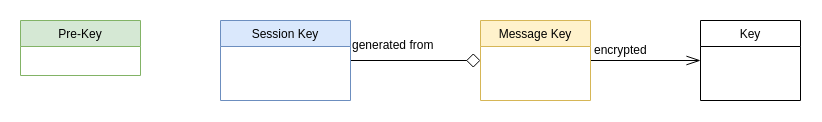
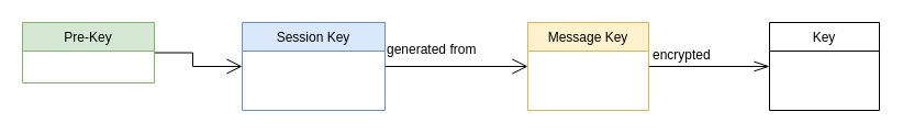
+ <mxCell id="2" style="edgeStyle=orthogonalEdgeStyle;rounded=0;orthogonalLoop=1;jettySize=auto;html=1;entryX=0;entryY=0.5;entryDx=0;entryDy=0;endArrow=open;endFill=0;endSize=12;" parent="1" source="3" target="5" edge="1"><mxGeometry relative="1" as="geometry" /></mxCell>
- <mxCell id="4" style="edgeStyle=orthogonalEdgeStyle;rounded=0;orthogonalLoop=1;jettySize=auto;html=1;entryX=0;entryY=0.5;entryDx=0;entryDy=0;endArrow=diamond;endFill=0;endSize=12;" parent="1" source="5" target="7" edge="1"><mxGeometry relative="1" as="geometry" /></mxCell>
+ <mxCell id="4" style="edgeStyle=orthogonalEdgeStyle;rounded=0;orthogonalLoop=1;jettySize=auto;html=1;entryX=0;entryY=0.5;entryDx=0;entryDy=0;endArrow=open;endFill=0;endSize=12;" parent="1" source="5" target="7" edge="1"><mxGeometry relative="1" as="geometry" /></mxCell>
